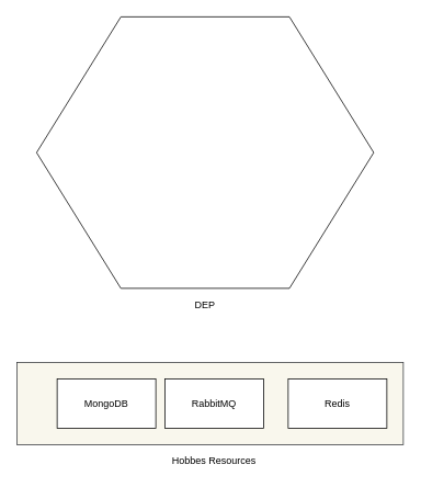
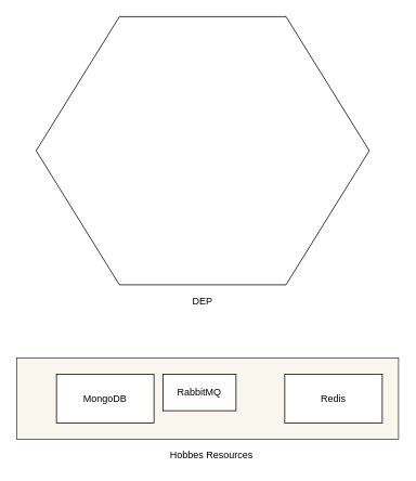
- <mxCell id="5" value="RabbitMQ" style="rounded=0;whiteSpace=wrap;html=1;" vertex="1" parent="1"><mxGeometry x="200" y="460" width="120" height="60" as="geometry" /></mxCell>
+ <mxCell id="5" value="RabbitMQ" style="rounded=0;whiteSpace=wrap;html=1;" vertex="1" parent="1"><mxGeometry x="200" y="460" width="90" height="45" as="geometry" /></mxCell>
